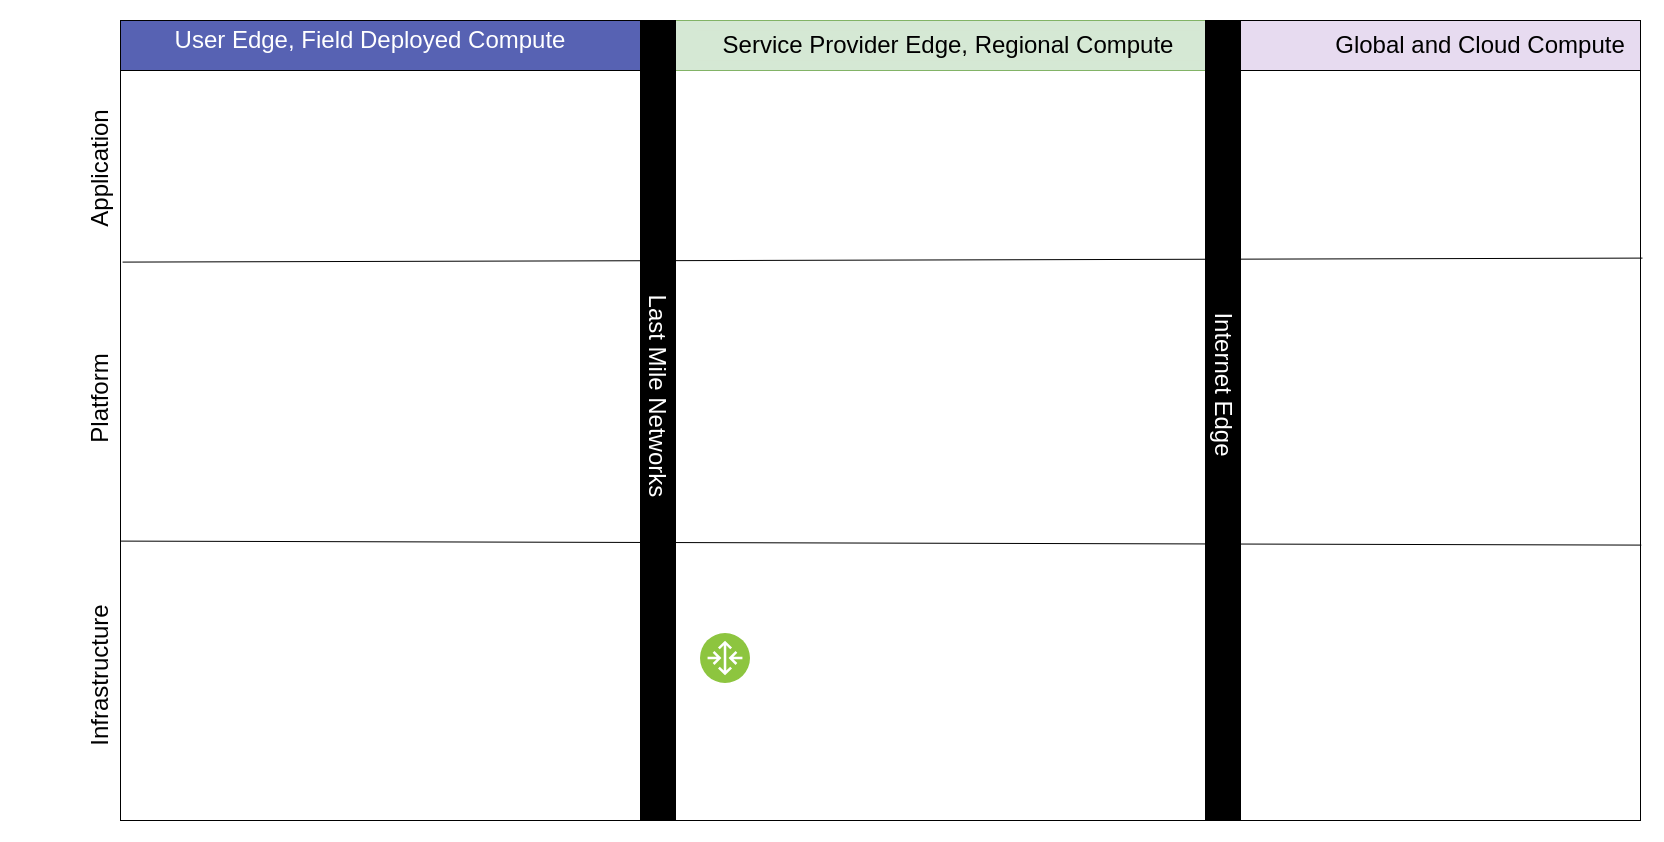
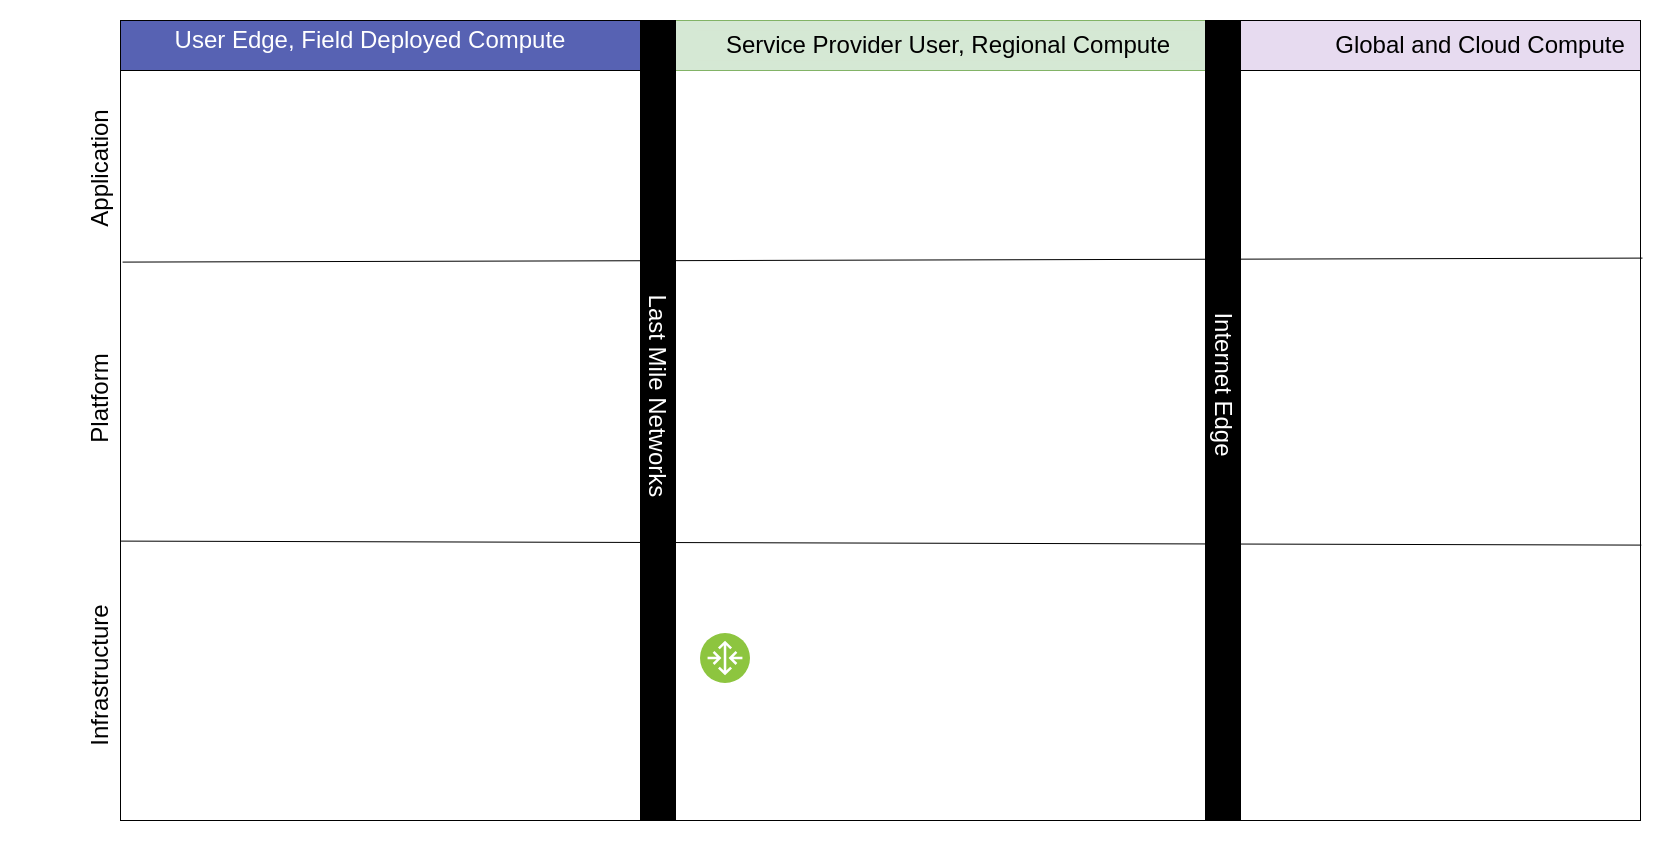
- <mxCell id="10" value="&lt;font style=&quot;font-size: 24px;&quot;&gt;Service Provider Edge, Regional Compute&lt;/font&gt;" style="text;strokeColor=none;align=center;fillColor=#d5e8d4;html=1;verticalAlign=middle;whiteSpace=wrap;rounded=0;" parent="8" vertex="1"><mxGeometry x="20.577" y="10" width="504.135" height="30" as="geometry" /></mxCell>
+ <mxCell id="10" value="&lt;font style=&quot;font-size: 24px;&quot;&gt;Service Provider User, Regional Compute&lt;/font&gt;" style="text;strokeColor=none;align=center;fillColor=#d5e8d4;html=1;verticalAlign=middle;whiteSpace=wrap;rounded=0;" parent="8" vertex="1"><mxGeometry x="20.577" y="10" width="504.135" height="30" as="geometry" /></mxCell>
